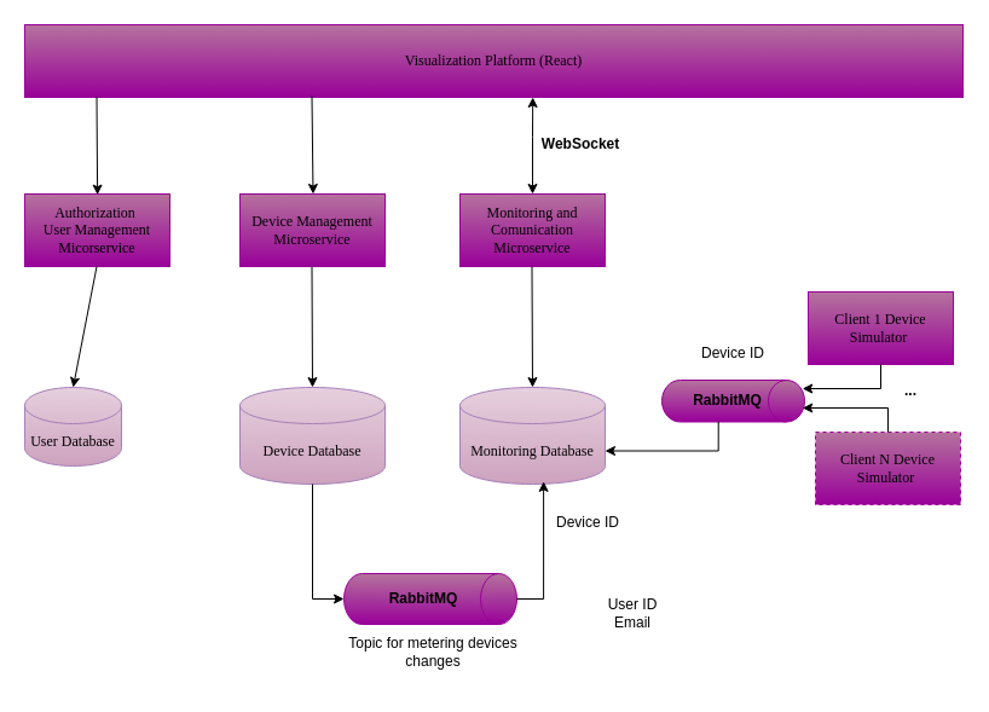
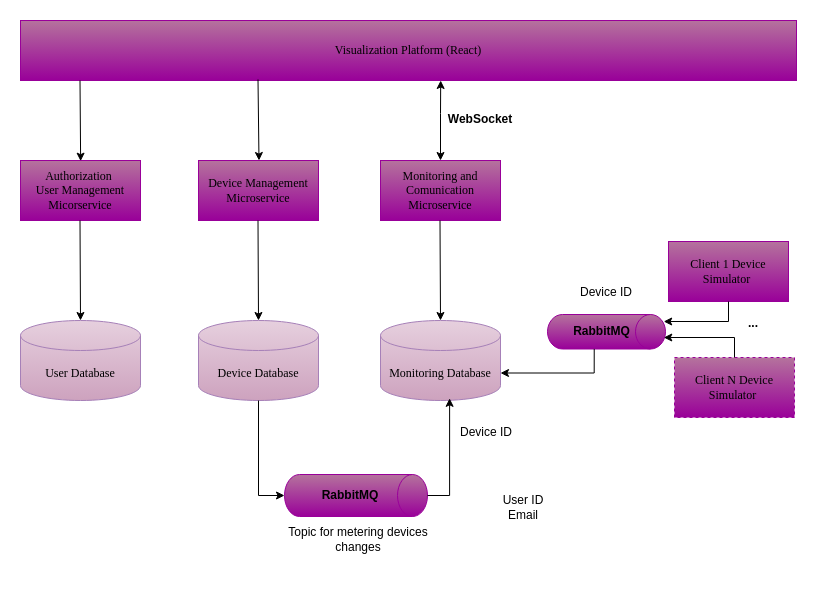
- <mxCell id="5" value="&lt;font face=&quot;Times New Roman&quot;&gt;User Database&lt;/font&gt;" style="shape=cylinder3;whiteSpace=wrap;html=1;boundedLbl=1;backgroundOutline=1;size=15;fillColor=#E6D0DE;strokeColor=#A680B8;gradientColor=#CDA2BE;" parent="1" vertex="1"><mxGeometry x="20" y="320" width="80" height="65" as="geometry" /></mxCell>
+ <mxCell id="5" value="&lt;font face=&quot;Times New Roman&quot;&gt;User Database&lt;/font&gt;" style="shape=cylinder3;whiteSpace=wrap;html=1;boundedLbl=1;backgroundOutline=1;size=15;fillColor=#E6D0DE;strokeColor=#A680B8;gradientColor=#CDA2BE;" parent="1" vertex="1"><mxGeometry x="20" y="320" width="120" height="80" as="geometry" /></mxCell>
